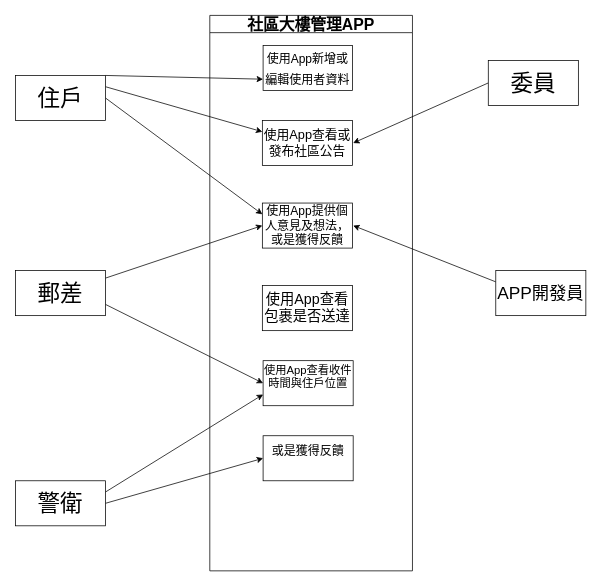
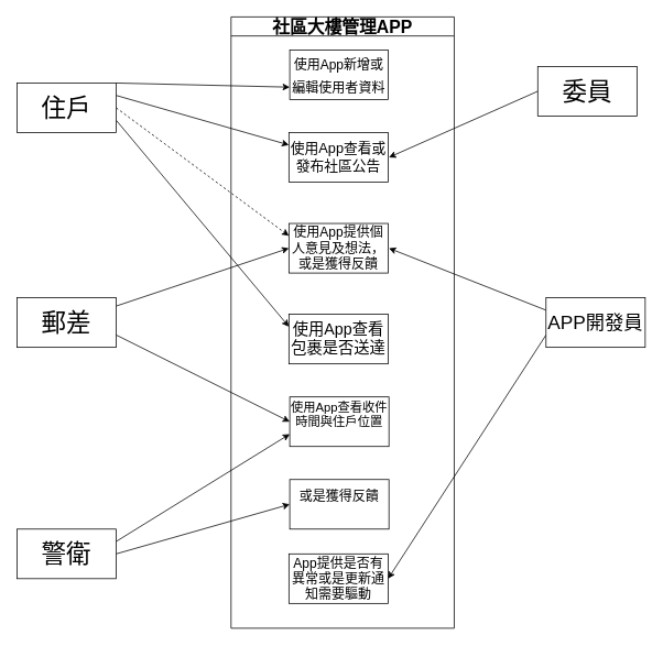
- <mxCell id="4" style="edgeStyle=none;html=1;exitX=1;exitY=0.5;exitDx=0;exitDy=0;entryX=0;entryY=0.25;entryDx=0;entryDy=0;fontSize=16;" edge="1" parent="1" source="6" target="16"><mxGeometry relative="1" as="geometry" /></mxCell>
+ <mxCell id="4" style="edgeStyle=none;html=1;exitX=1;exitY=0.5;exitDx=0;exitDy=0;entryX=0;entryY=0.25;entryDx=0;entryDy=0;fontSize=16;dashed=1;" edge="1" parent="1" source="6" target="16"><mxGeometry relative="1" as="geometry" /></mxCell>
+ <mxCell id="5" style="edgeStyle=none;html=1;exitX=1;exitY=0.75;exitDx=0;exitDy=0;entryX=0;entryY=0.25;entryDx=0;entryDy=0;fontSize=16;" edge="1" parent="1" source="6" target="17"><mxGeometry relative="1" as="geometry" /></mxCell>
+ <mxCell id="23" style="edgeStyle=none;html=1;exitX=0;exitY=0.75;exitDx=0;exitDy=0;entryX=1;entryY=0.5;entryDx=0;entryDy=0;fontSize=16;" edge="1" parent="1" source="25" target="19"><mxGeometry relative="1" as="geometry" /></mxCell>
+ <mxCell id="19" value="&lt;font style=&quot;font-size: 16px;&quot;&gt;App提供是否有異常或是更新通知需要驅動&lt;/font&gt;" style="rounded=0;whiteSpace=wrap;html=1;" vertex="1" parent="13"><mxGeometry x="70" y="650" width="120" height="60" as="geometry" /></mxCell>
